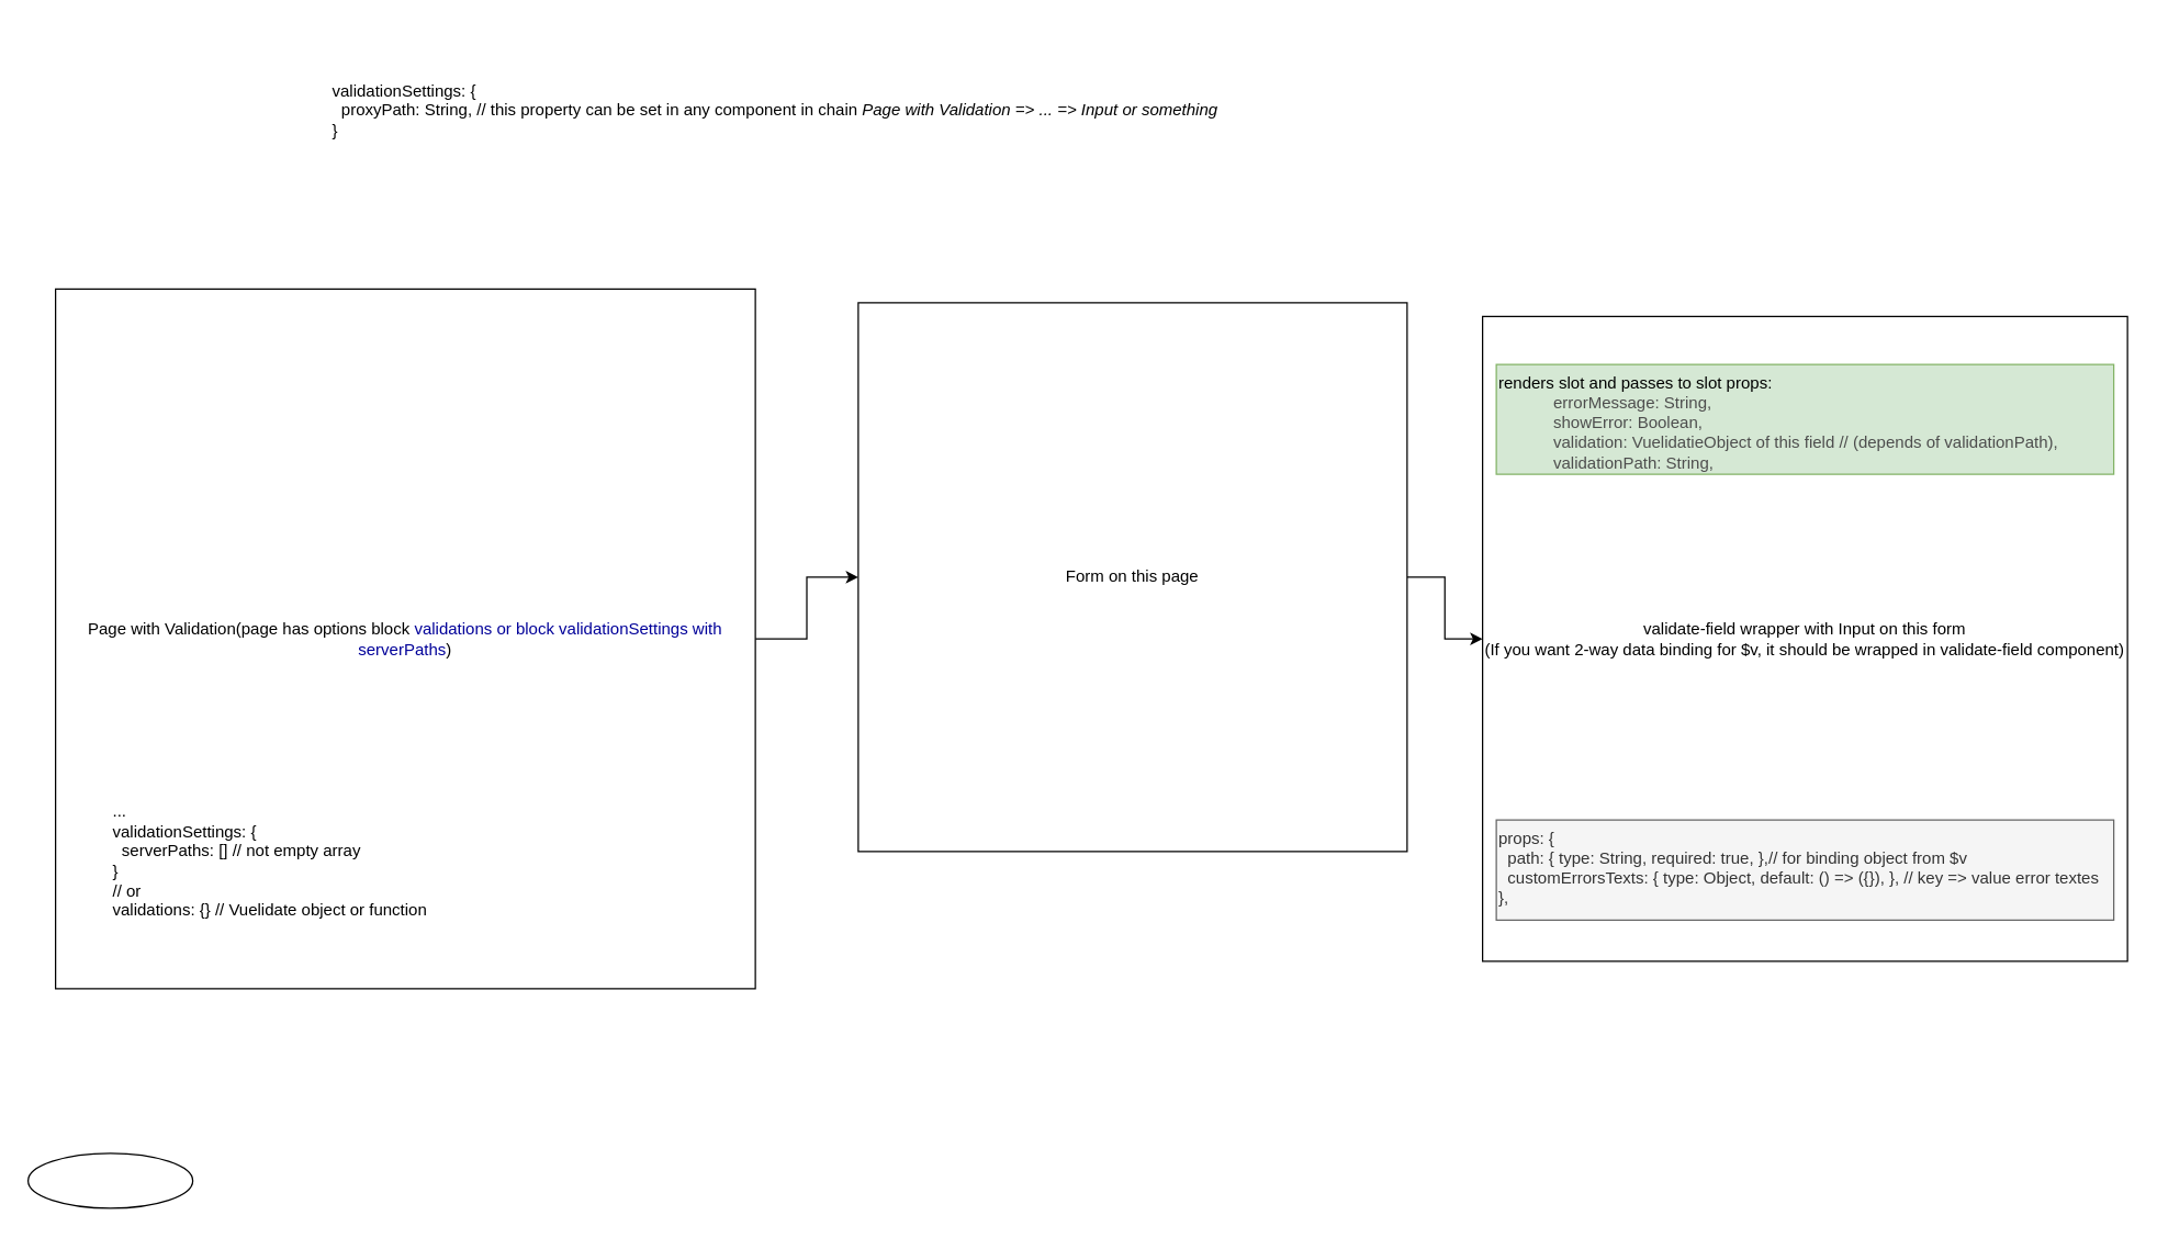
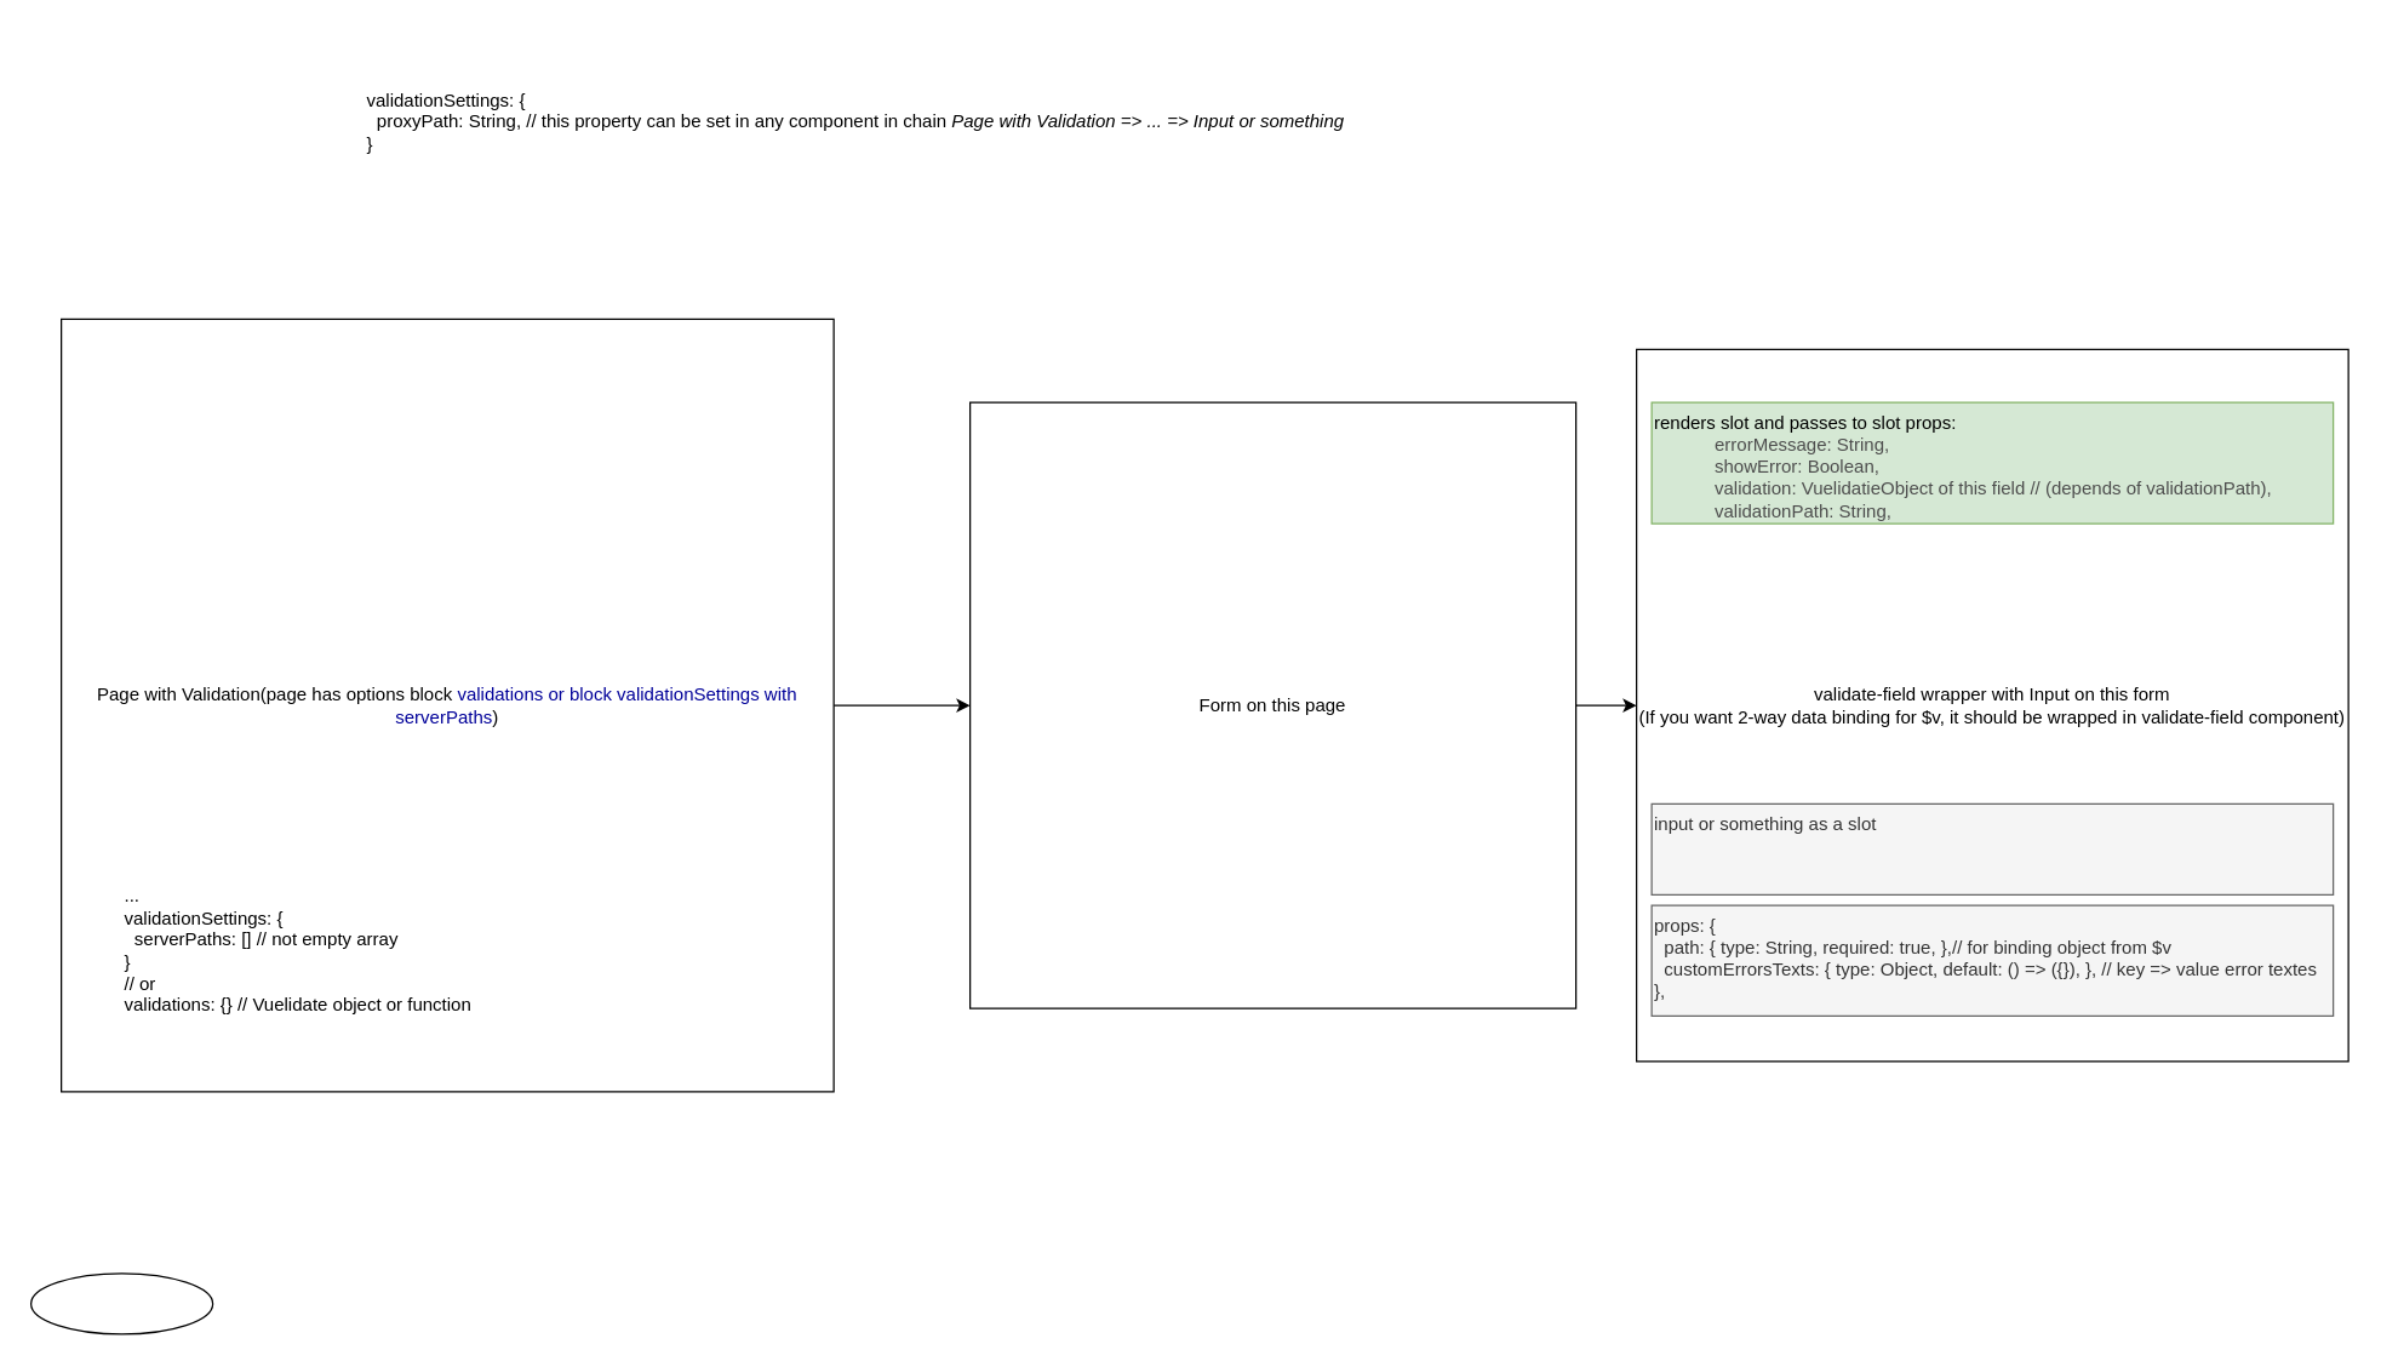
- <mxCell id="5" value="Form on this page" style="whiteSpace=wrap;html=1;aspect=fixed;" vertex="1" parent="1"><mxGeometry x="625" y="220" width="400" height="400" as="geometry" /></mxCell>
+ <mxCell id="5" value="Form on this page" style="whiteSpace=wrap;html=1;aspect=fixed;" vertex="1" parent="1"><mxGeometry x="640" y="265" width="400" height="400" as="geometry" /></mxCell>
+ <mxCell id="9" value="input or something as a slot" style="text;html=1;fillColor=#f5f5f5;strokeColor=#666666;fontColor=#333333;" vertex="1" parent="1"><mxGeometry x="1090" y="530" width="450" height="60" as="geometry" /></mxCell>
